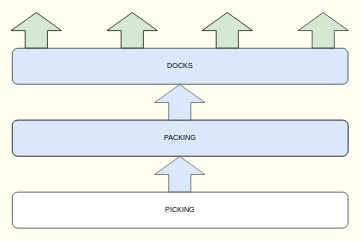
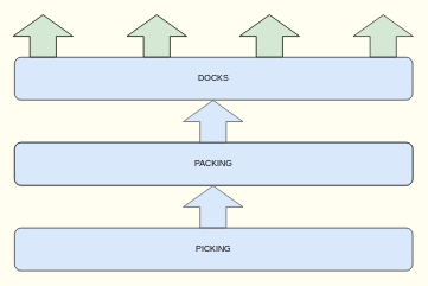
- <mxCell id="3" value="PICKING" style="rounded=1;whiteSpace=wrap;html=1;fillColor=#ffffff;" parent="1" vertex="1"><mxGeometry x="20" y="320" width="560" height="60" as="geometry" /></mxCell>
+ <mxCell id="3" value="PICKING" style="rounded=1;whiteSpace=wrap;html=1;fillColor=#DAE8FC;" parent="1" vertex="1"><mxGeometry x="20" y="320" width="560" height="60" as="geometry" /></mxCell>
